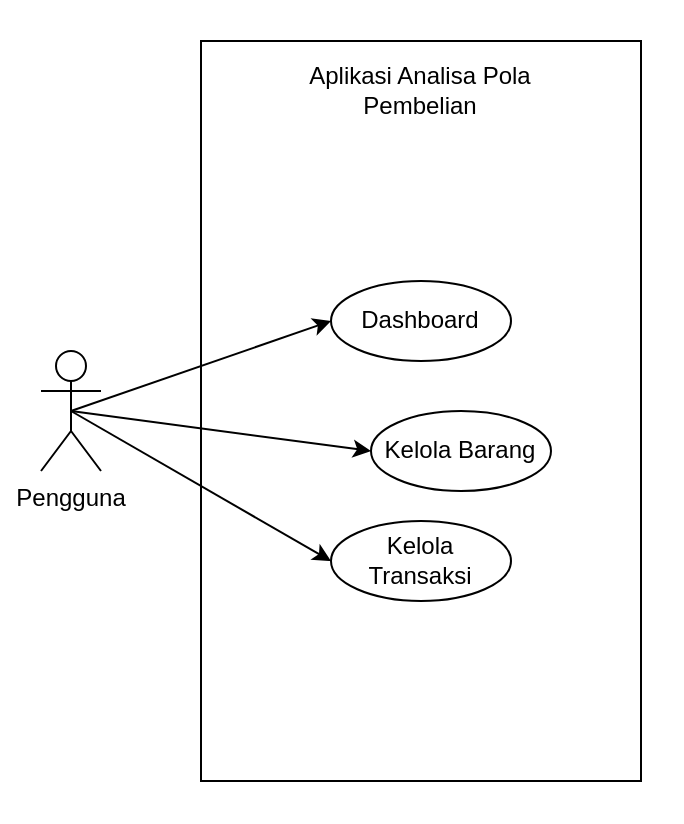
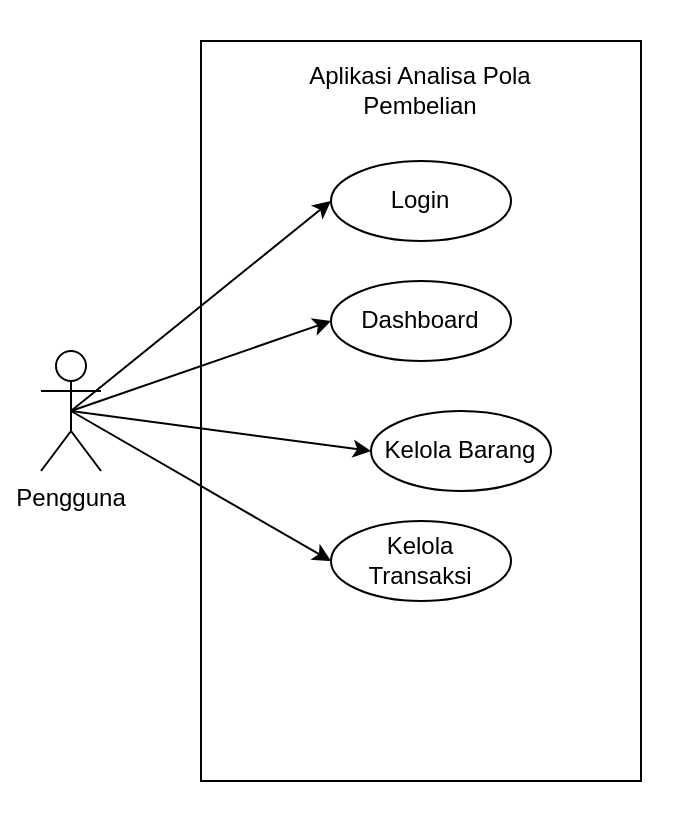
+ <mxCell id="4" value="Login" style="ellipse;whiteSpace=wrap;html=1;" vertex="1" parent="1"><mxGeometry x="165" y="80" width="90" height="40" as="geometry" /></mxCell>
+ <mxCell id="8" style="rounded=0;orthogonalLoop=1;jettySize=auto;html=1;exitX=0.5;exitY=0.5;exitDx=0;exitDy=0;exitPerimeter=0;entryX=0;entryY=0.5;entryDx=0;entryDy=0;" edge="1" parent="1" source="12" target="4"><mxGeometry relative="1" as="geometry" /></mxCell>
